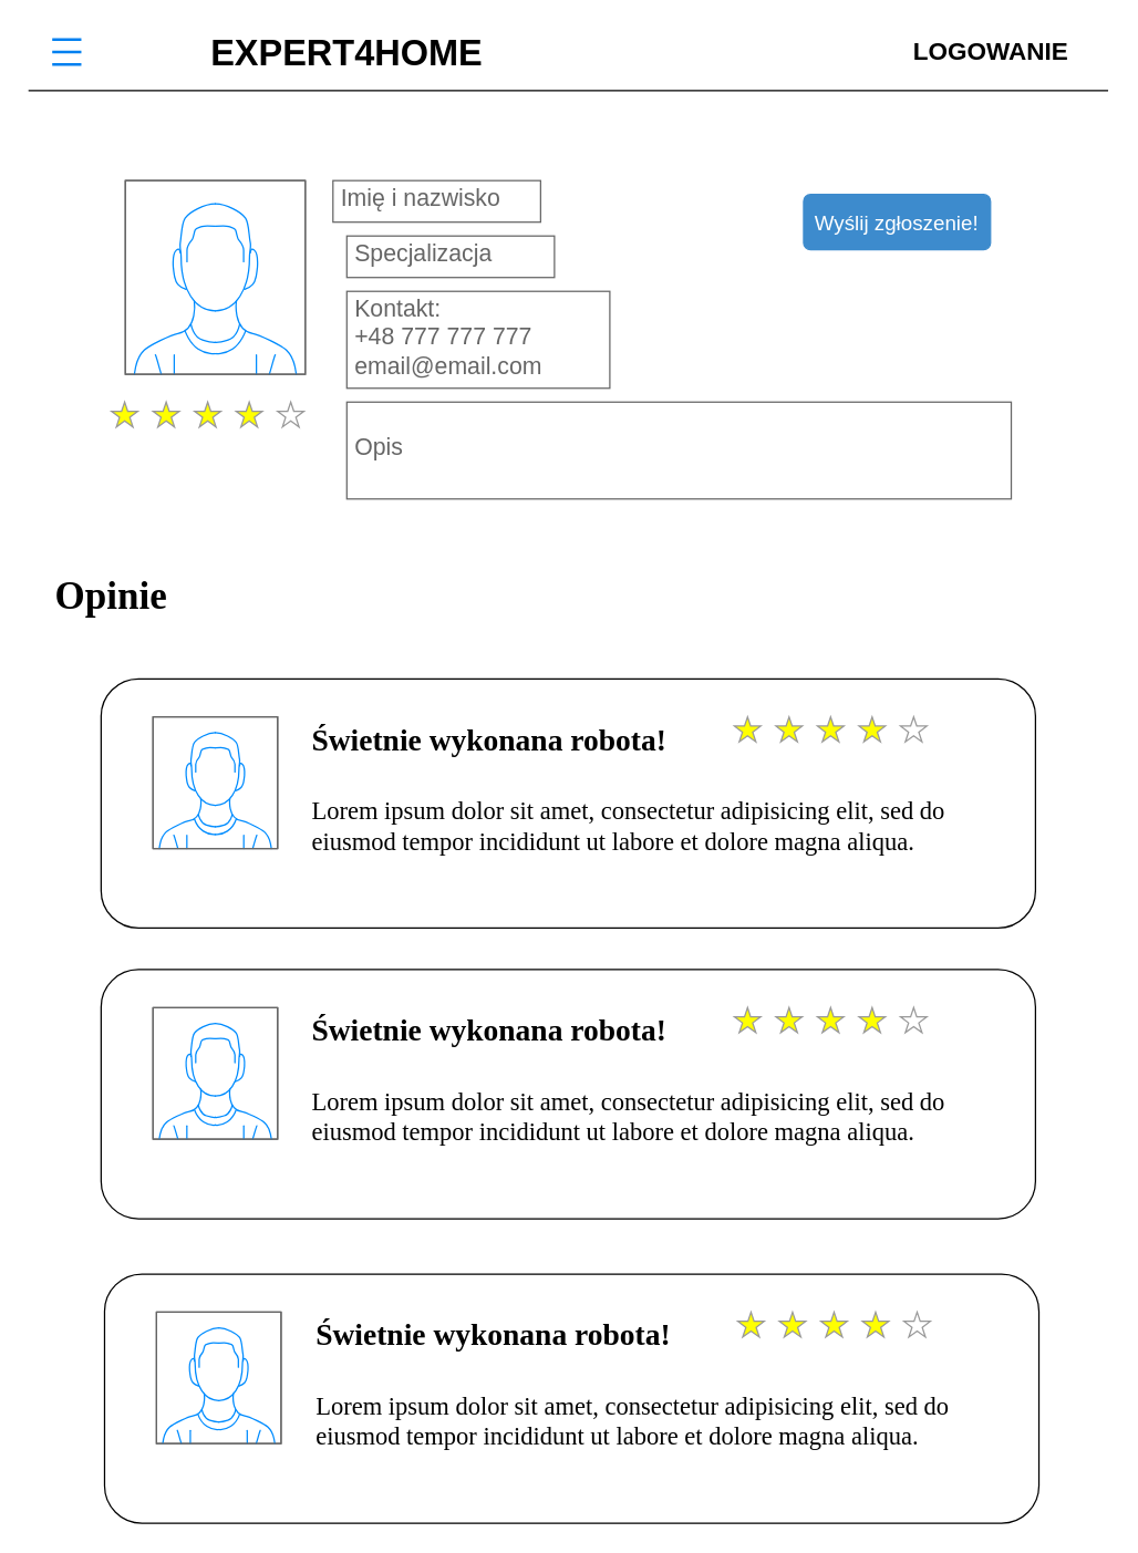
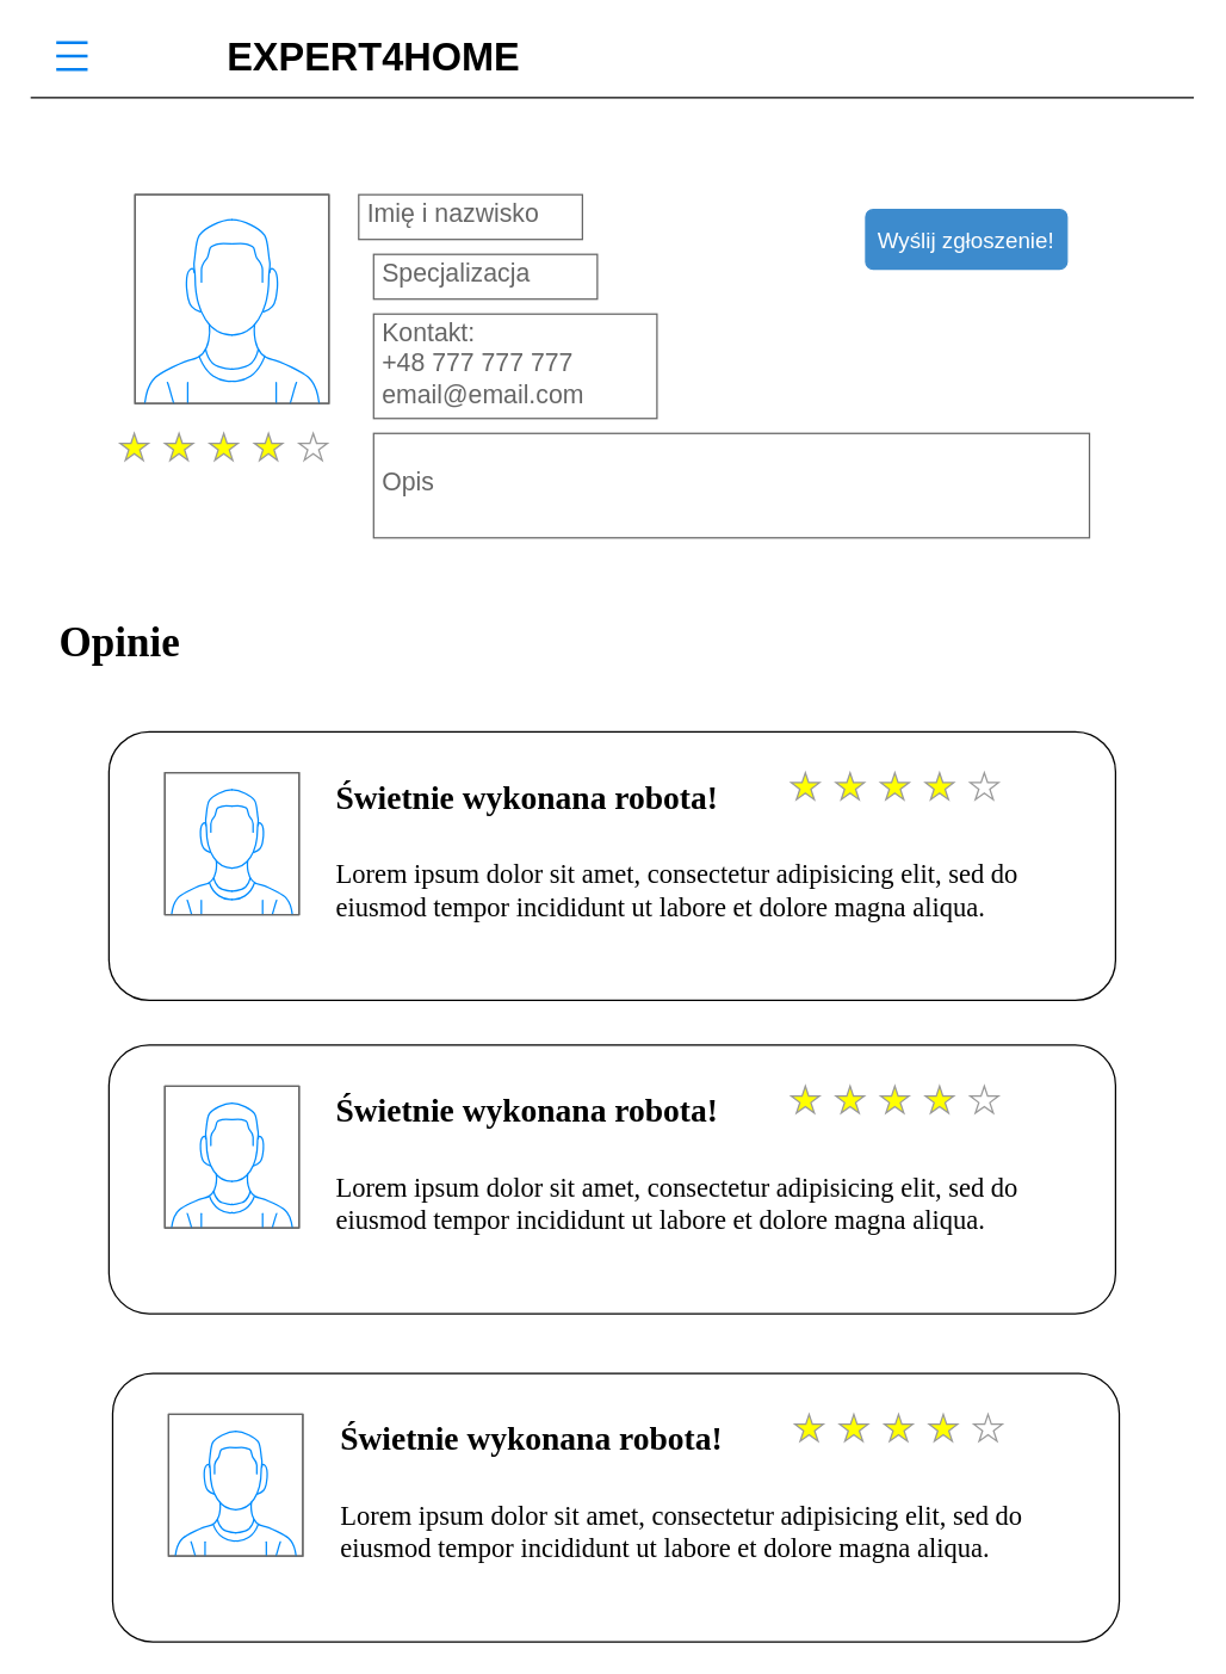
- <mxCell id="4" value="LOGOWANIE" style="text;html=1;align=center;verticalAlign=middle;resizable=0;points=[];autosize=1;fontStyle=1;fontSize=18;" vertex="1" parent="1"><mxGeometry x="650" y="22" width="130" height="30" as="geometry" /></mxCell>
